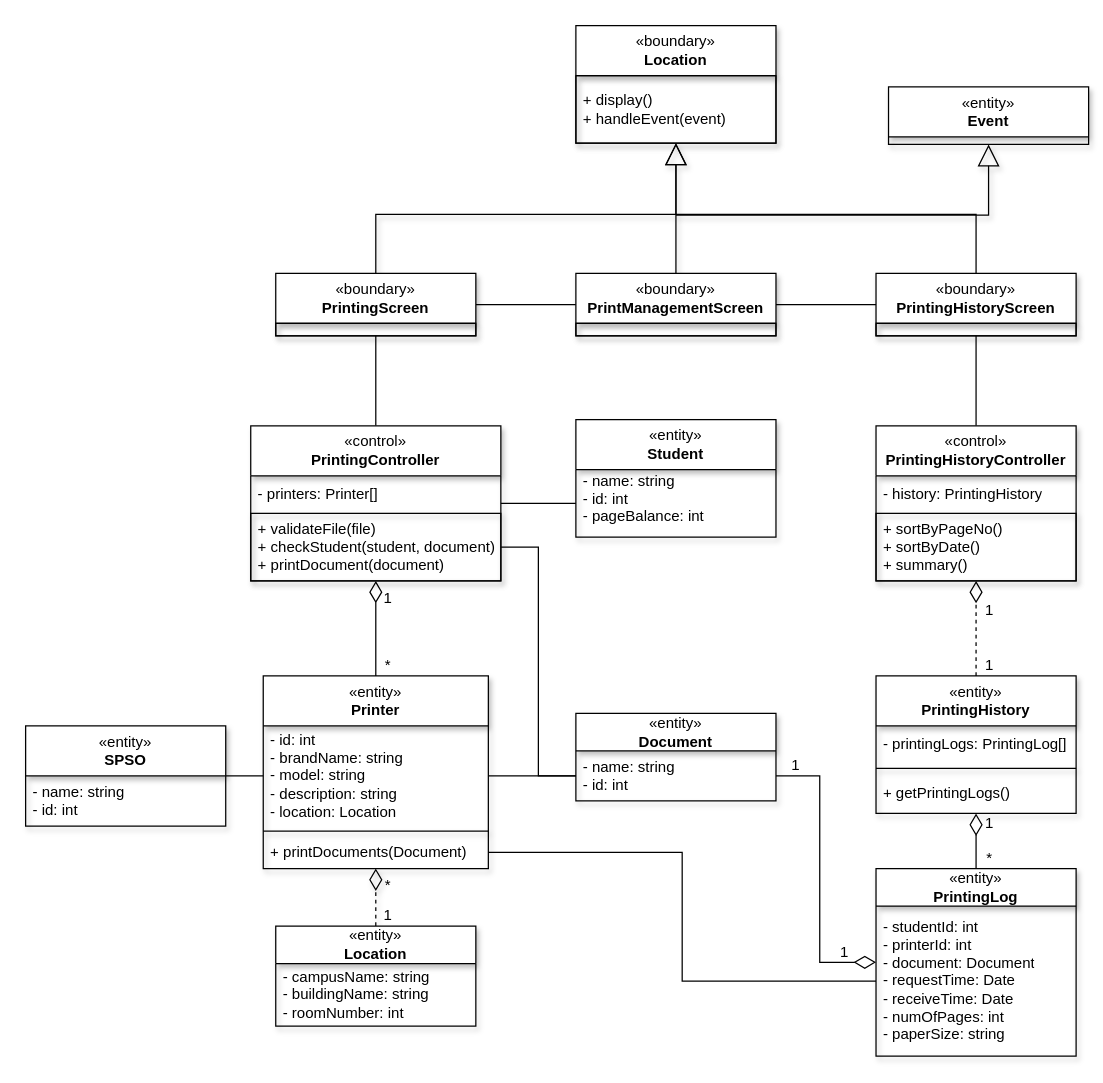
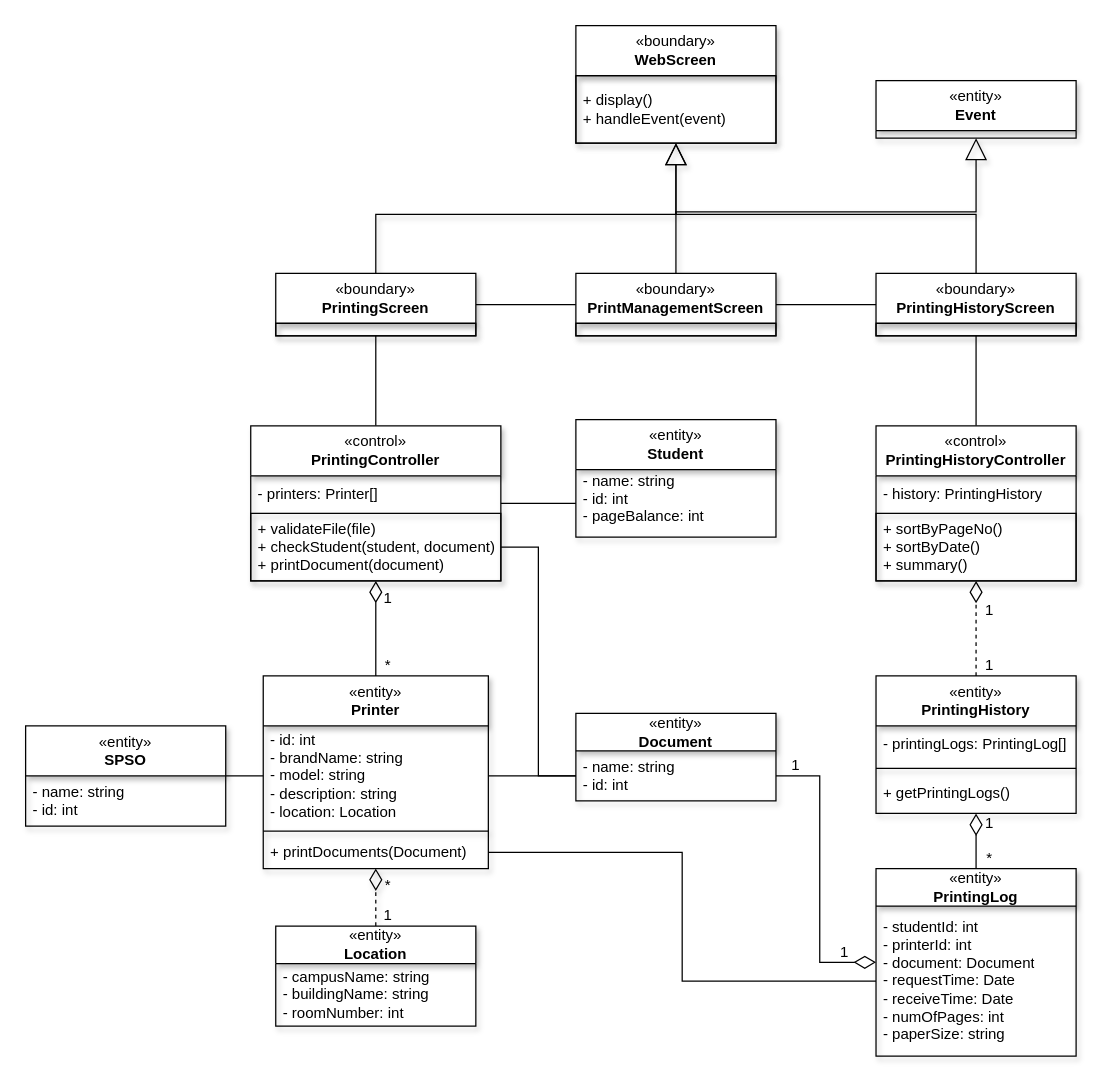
- <mxCell id="34" value="&lt;div&gt;&lt;span style=&quot;font-weight: normal;&quot;&gt;«boundary»&lt;/span&gt;&lt;/div&gt;Location" style="swimlane;fontStyle=1;align=center;verticalAlign=middle;childLayout=stackLayout;horizontal=1;startSize=40;horizontalStack=0;resizeParent=1;resizeParentMax=0;resizeLast=0;collapsible=1;marginBottom=0;whiteSpace=wrap;html=1;shadow=1;" parent="1" vertex="1"><mxGeometry x="460" y="20" width="160" height="94" as="geometry"><mxRectangle x="230" y="200" width="80" height="30" as="alternateBounds" /></mxGeometry></mxCell>
+ <mxCell id="34" value="&lt;div&gt;&lt;span style=&quot;font-weight: normal;&quot;&gt;«boundary»&lt;/span&gt;&lt;/div&gt;WebScreen" style="swimlane;fontStyle=1;align=center;verticalAlign=middle;childLayout=stackLayout;horizontal=1;startSize=40;horizontalStack=0;resizeParent=1;resizeParentMax=0;resizeLast=0;collapsible=1;marginBottom=0;whiteSpace=wrap;html=1;shadow=1;" parent="1" vertex="1"><mxGeometry x="460" y="20" width="160" height="94" as="geometry"><mxRectangle x="230" y="200" width="80" height="30" as="alternateBounds" /></mxGeometry></mxCell>
- <mxCell id="36" value="&lt;div&gt;&lt;span style=&quot;font-weight: normal;&quot;&gt;«entity»&lt;/span&gt;&lt;/div&gt;Event" style="swimlane;fontStyle=1;align=center;verticalAlign=middle;childLayout=stackLayout;horizontal=1;startSize=40;horizontalStack=0;resizeParent=1;resizeParentMax=0;resizeLast=0;collapsible=1;marginBottom=0;whiteSpace=wrap;html=1;shadow=1;" parent="1" vertex="1"><mxGeometry x="710" y="69" width="160" height="46" as="geometry"><mxRectangle x="230" y="200" width="80" height="30" as="alternateBounds" /></mxGeometry></mxCell>
+ <mxCell id="36" value="&lt;div&gt;&lt;span style=&quot;font-weight: normal;&quot;&gt;«entity»&lt;/span&gt;&lt;/div&gt;Event" style="swimlane;fontStyle=1;align=center;verticalAlign=middle;childLayout=stackLayout;horizontal=1;startSize=40;horizontalStack=0;resizeParent=1;resizeParentMax=0;resizeLast=0;collapsible=1;marginBottom=0;whiteSpace=wrap;html=1;shadow=1;" parent="1" vertex="1"><mxGeometry x="700" y="64" width="160" height="46" as="geometry"><mxRectangle x="230" y="200" width="80" height="30" as="alternateBounds" /></mxGeometry></mxCell>
